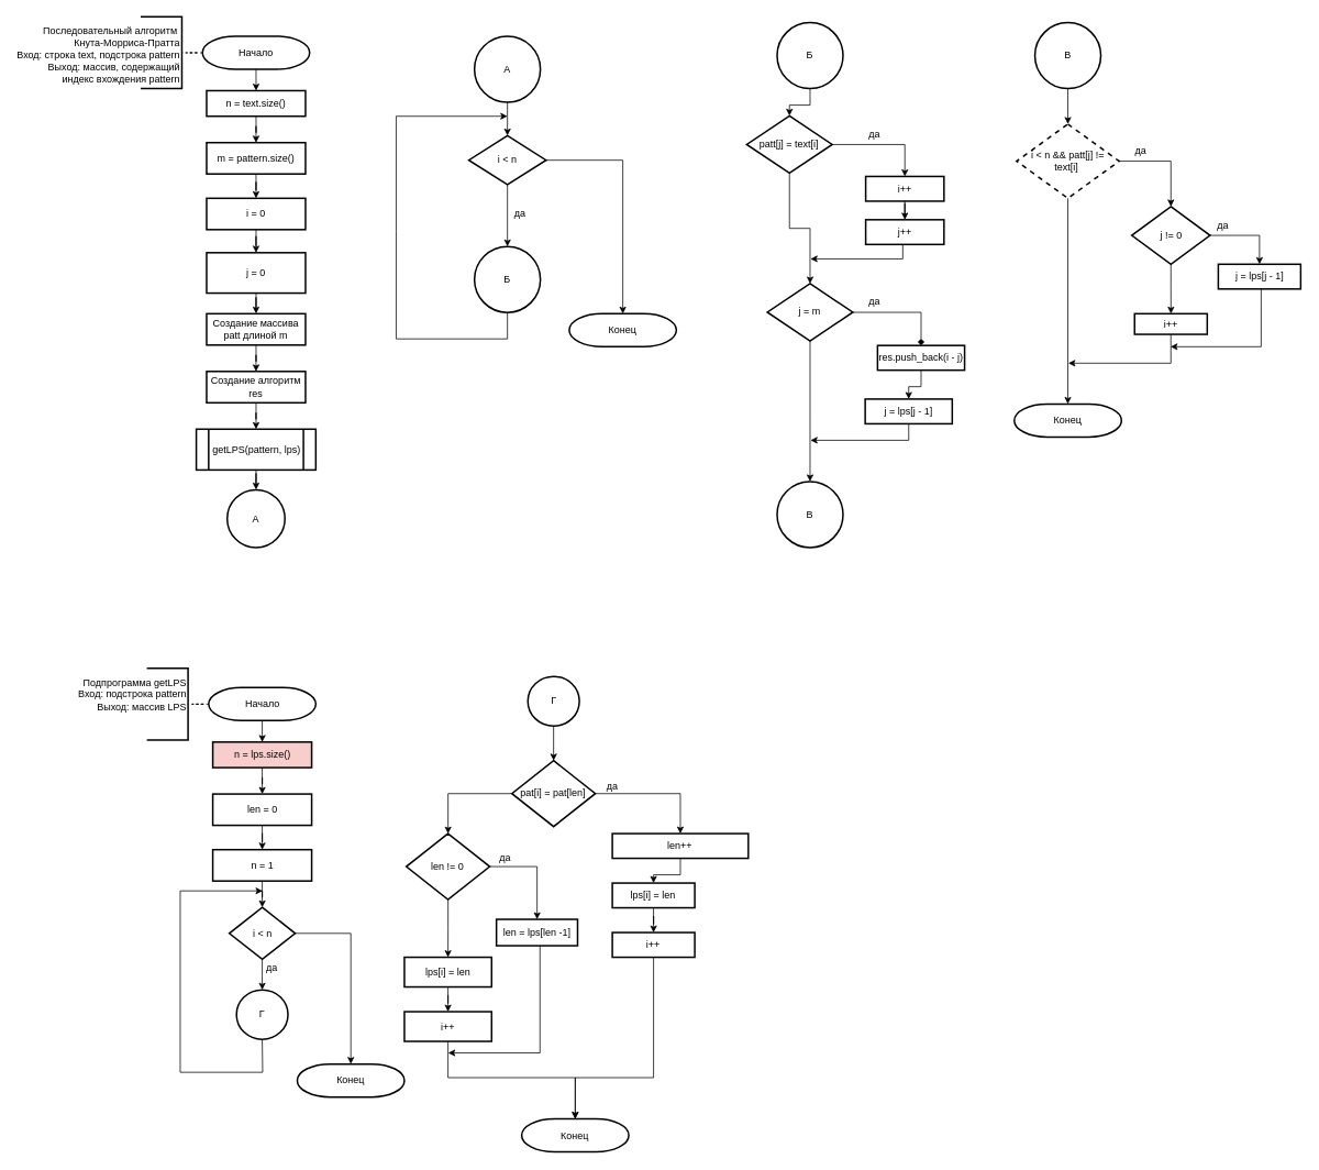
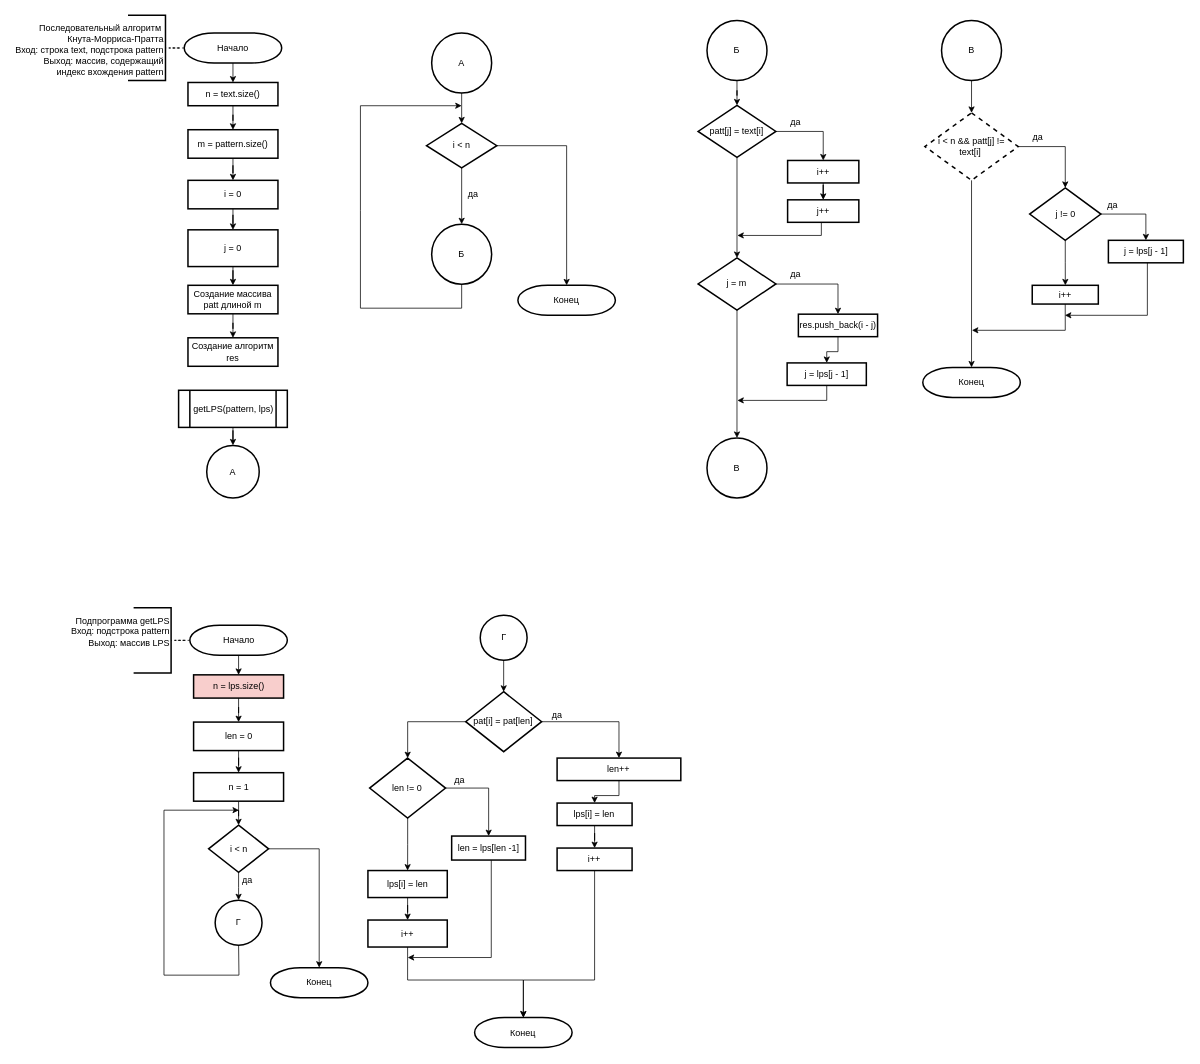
- <mxCell id="28" value="patt[j] = text[i]" style="rhombus;whiteSpace=wrap;html=1;strokeWidth=2;" parent="1" vertex="1"><mxGeometry x="905.32" y="140" width="103.75" height="69.5" as="geometry" /></mxCell>
+ <mxCell id="28" value="patt[j] = text[i]" style="rhombus;whiteSpace=wrap;html=1;strokeWidth=2;" parent="1" vertex="1"><mxGeometry x="930.32" y="140" width="103.75" height="69.5" as="geometry" /></mxCell>
- <mxCell id="33" value="" style="edgeStyle=orthogonalEdgeStyle;rounded=0;orthogonalLoop=1;jettySize=auto;html=1;endArrow=diamond;" parent="1" source="35" target="37" edge="1"><mxGeometry relative="1" as="geometry" /></mxCell>
+ <mxCell id="33" value="" style="edgeStyle=orthogonalEdgeStyle;rounded=0;orthogonalLoop=1;jettySize=auto;html=1;" parent="1" source="35" target="37" edge="1"><mxGeometry relative="1" as="geometry" /></mxCell>
- <mxCell id="23" style="edgeStyle=orthogonalEdgeStyle;rounded=0;orthogonalLoop=1;jettySize=auto;html=1;entryX=0.5;entryY=0;entryDx=0;entryDy=0;" parent="1" source="24" target="20" edge="1"><mxGeometry relative="1" as="geometry" /></mxCell>
